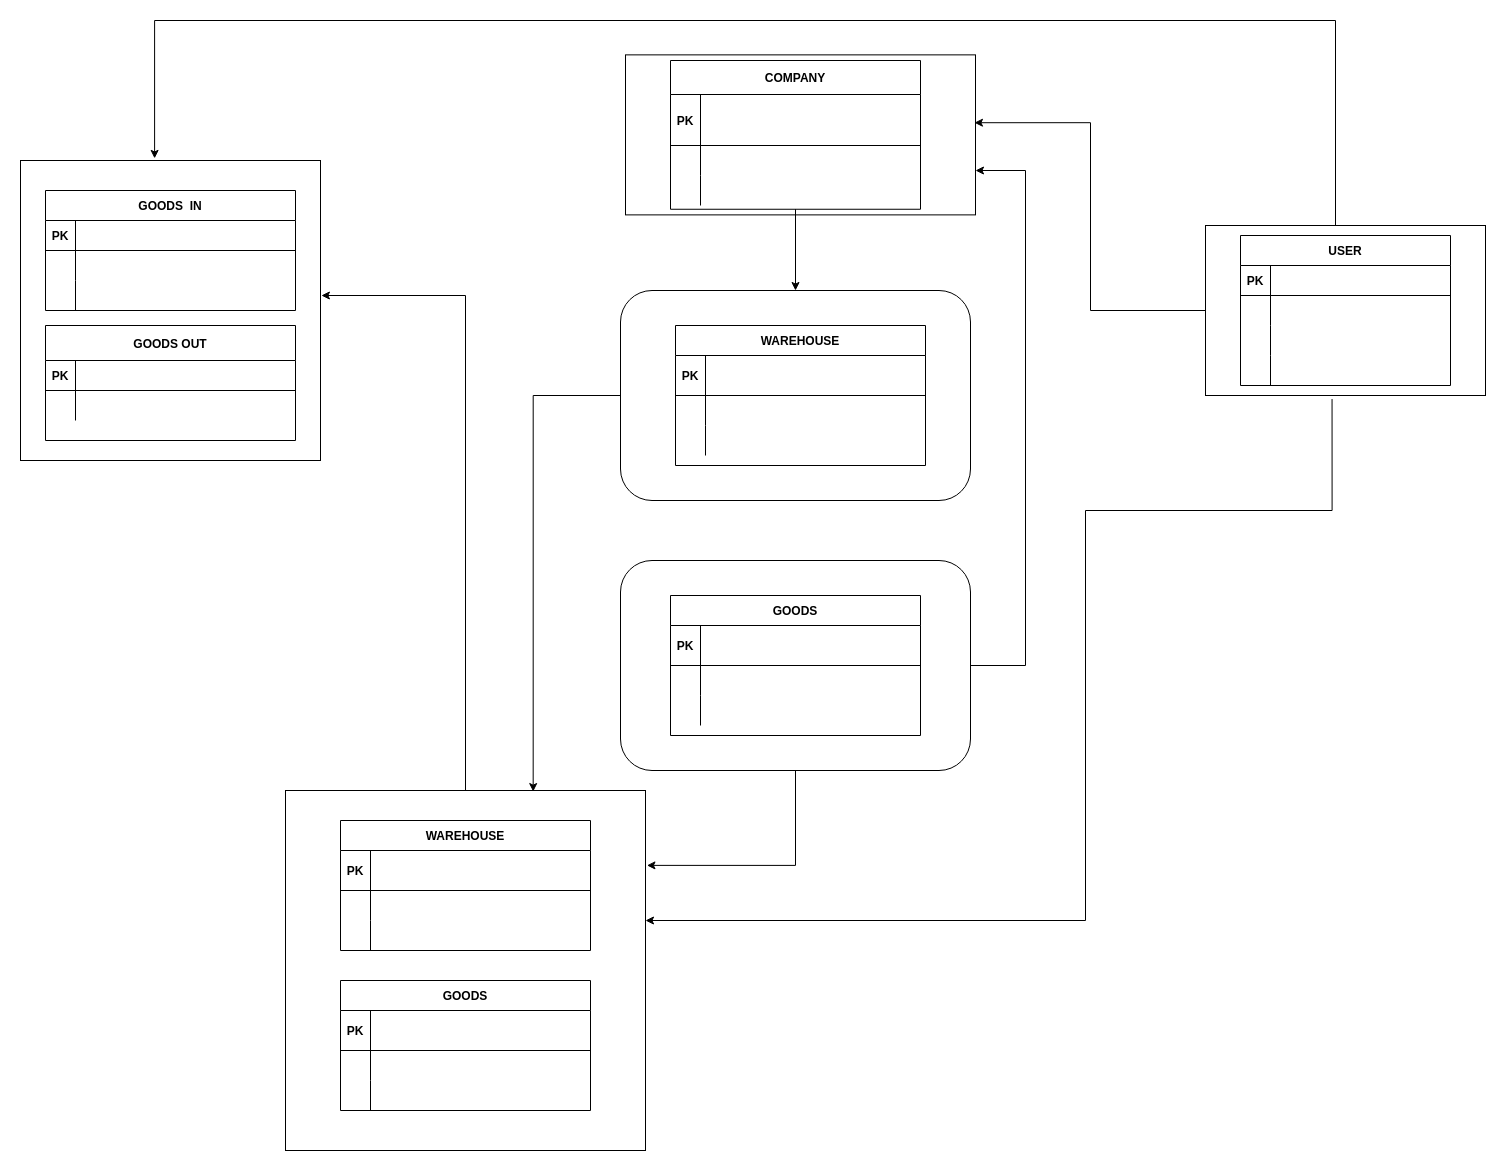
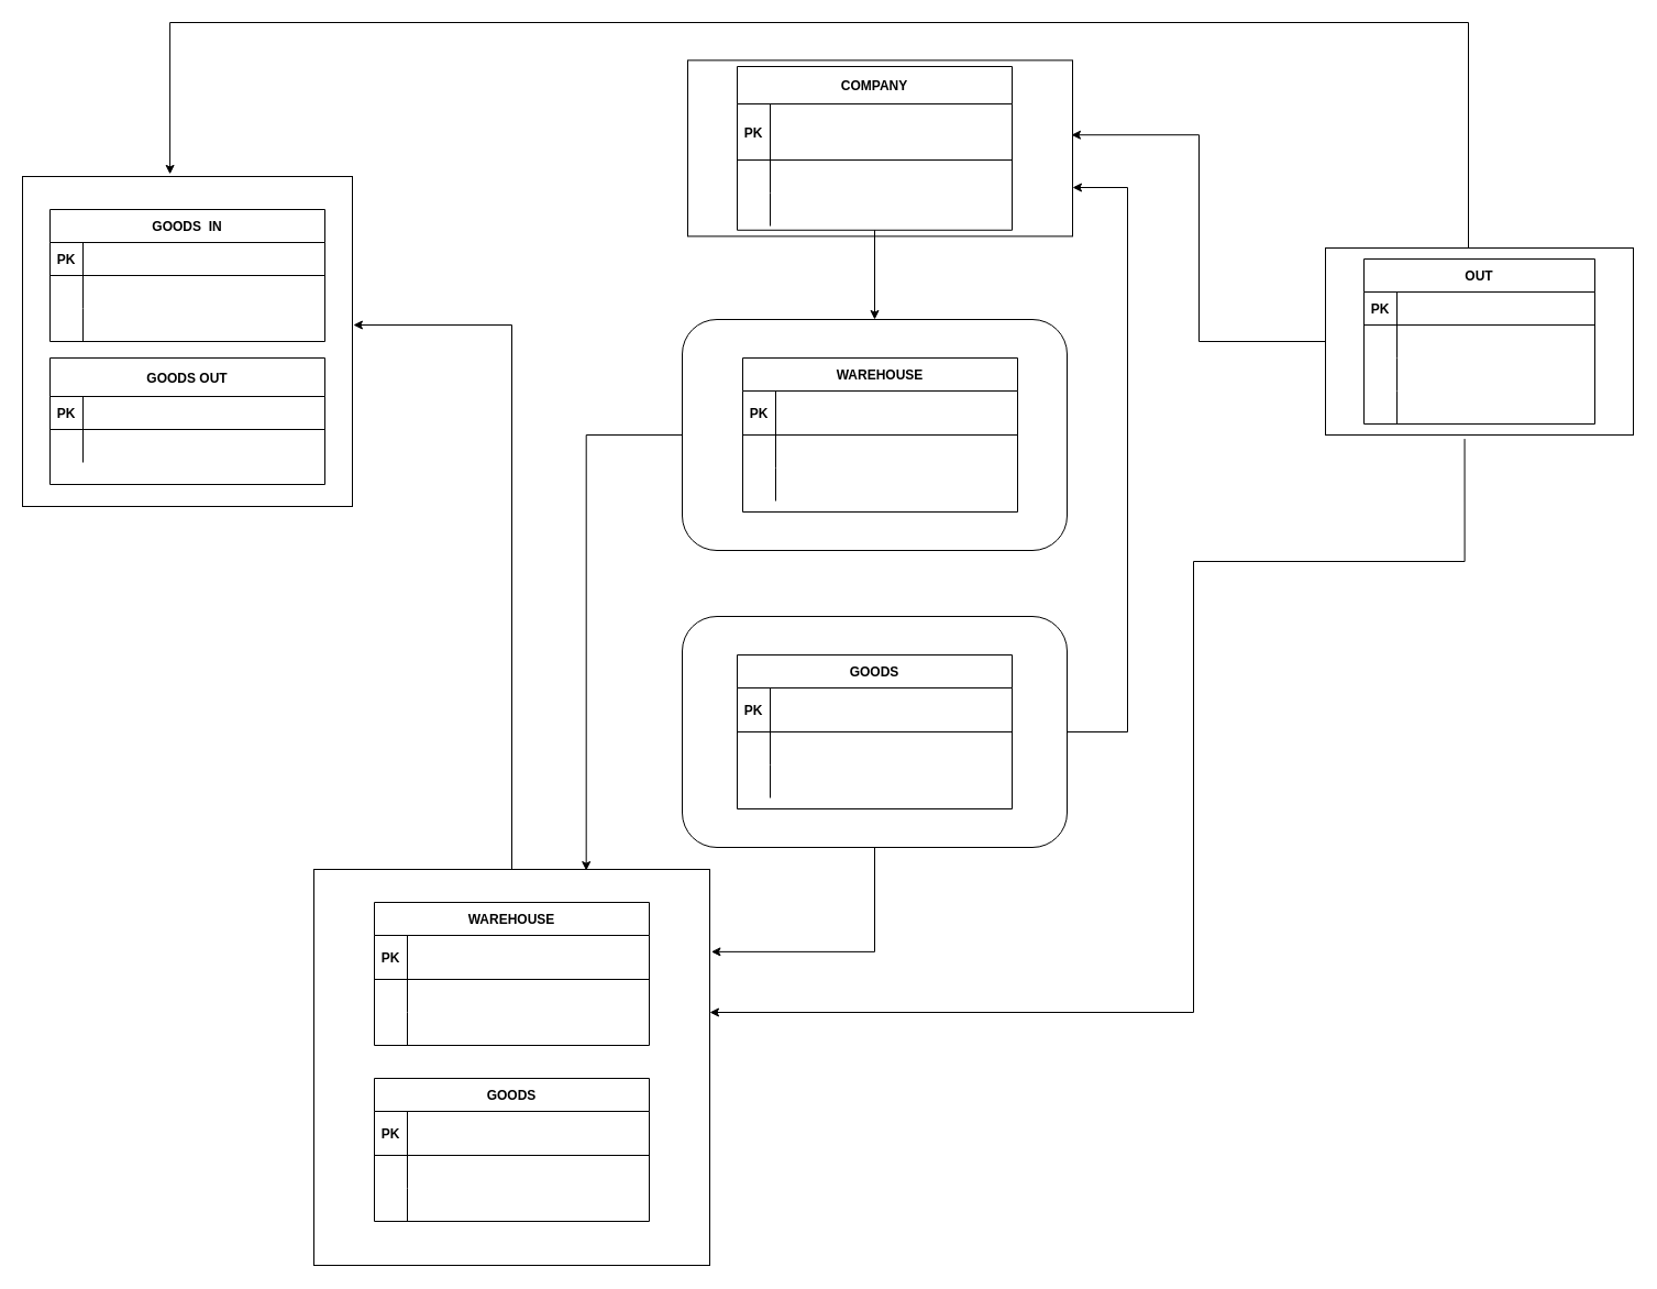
- <mxCell id="58" value="USER" style="shape=table;startSize=30;container=1;collapsible=1;childLayout=tableLayout;fixedRows=1;rowLines=0;fontStyle=1;align=center;resizeLast=1;" vertex="1" parent="1"><mxGeometry x="1240" y="235" width="210" height="150" as="geometry" /></mxCell>
+ <mxCell id="58" value="OUT" style="shape=table;startSize=30;container=1;collapsible=1;childLayout=tableLayout;fixedRows=1;rowLines=0;fontStyle=1;align=center;resizeLast=1;" vertex="1" parent="1"><mxGeometry x="1240" y="235" width="210" height="150" as="geometry" /></mxCell>
